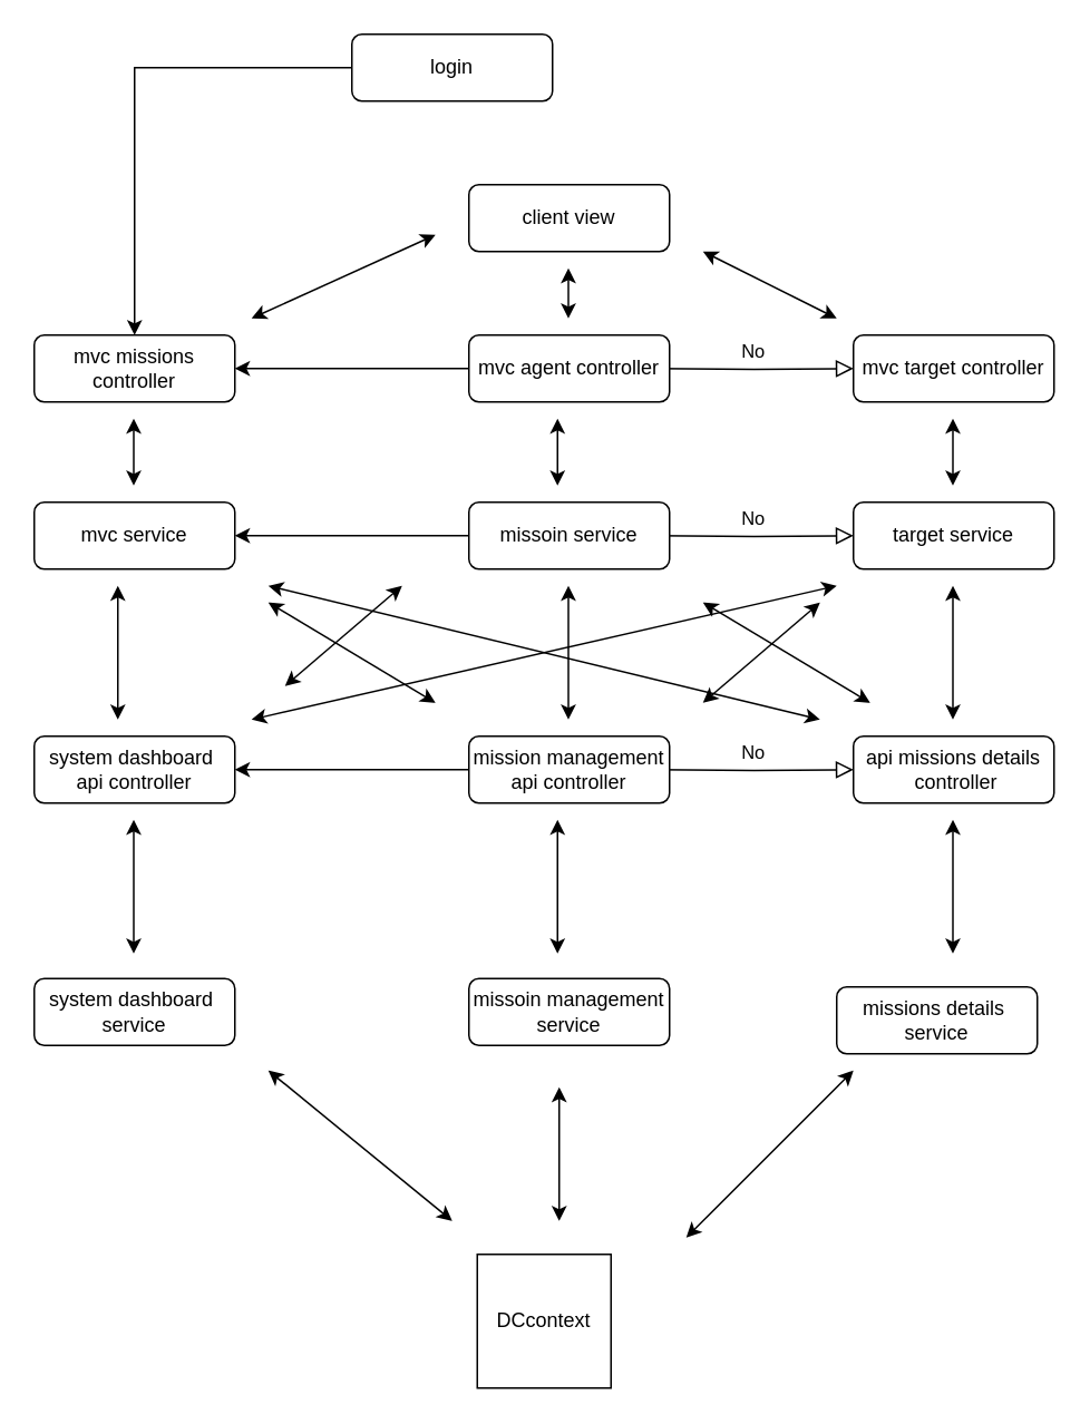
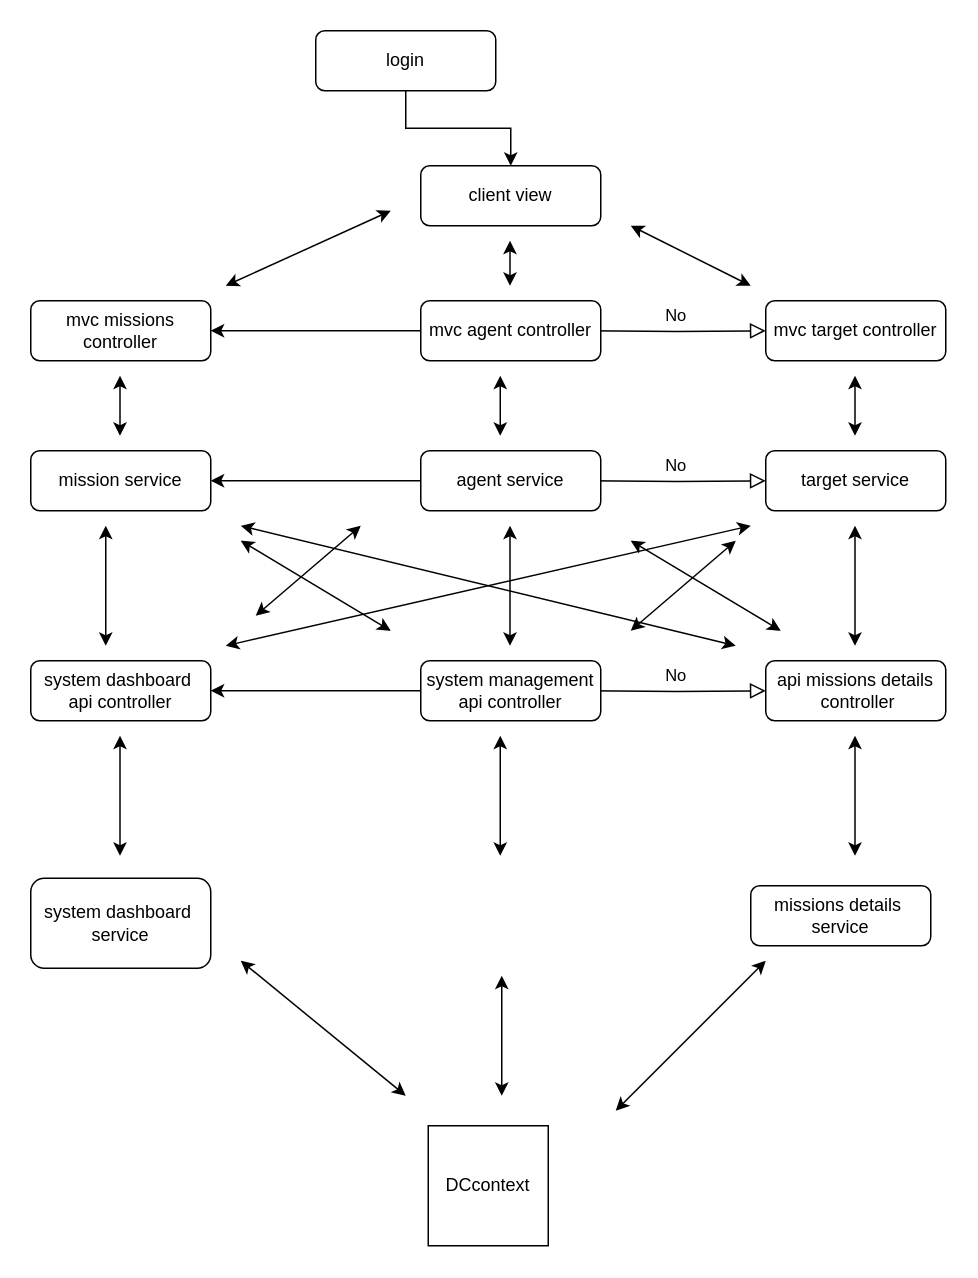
- <mxCell id="32" value="" style="edgeStyle=orthogonalEdgeStyle;rounded=0;orthogonalLoop=1;jettySize=auto;html=1;" parent="1" source="33" target="6" edge="1"><mxGeometry relative="1" as="geometry" /></mxCell>
+ <mxCell id="32" value="" style="edgeStyle=orthogonalEdgeStyle;rounded=0;orthogonalLoop=1;jettySize=auto;html=1;" parent="1" source="33" target="35" edge="1"><mxGeometry relative="1" as="geometry" /></mxCell>
- <mxCell id="11" value="mvc service" style="rounded=1;whiteSpace=wrap;html=1;fontSize=12;glass=0;strokeWidth=1;shadow=0;" parent="1" vertex="1"><mxGeometry x="20" y="300" width="120" height="40" as="geometry" /></mxCell>
+ <mxCell id="11" value="mission service" style="rounded=1;whiteSpace=wrap;html=1;fontSize=12;glass=0;strokeWidth=1;shadow=0;" parent="1" vertex="1"><mxGeometry x="20" y="300" width="120" height="40" as="geometry" /></mxCell>
- <mxCell id="10" value="missoin service" style="rounded=1;whiteSpace=wrap;html=1;fontSize=12;glass=0;strokeWidth=1;shadow=0;" parent="1" vertex="1"><mxGeometry x="280" y="300" width="120" height="40" as="geometry" /></mxCell>
+ <mxCell id="10" value="agent service" style="rounded=1;whiteSpace=wrap;html=1;fontSize=12;glass=0;strokeWidth=1;shadow=0;" parent="1" vertex="1"><mxGeometry x="280" y="300" width="120" height="40" as="geometry" /></mxCell>
- <mxCell id="15" value="mission management api controller" style="rounded=1;whiteSpace=wrap;html=1;fontSize=12;glass=0;strokeWidth=1;shadow=0;" parent="1" vertex="1"><mxGeometry x="280" y="440" width="120" height="40" as="geometry" /></mxCell>
+ <mxCell id="15" value="system management api controller" style="rounded=1;whiteSpace=wrap;html=1;fontSize=12;glass=0;strokeWidth=1;shadow=0;" parent="1" vertex="1"><mxGeometry x="280" y="440" width="120" height="40" as="geometry" /></mxCell>
- <mxCell id="22" value="system dashboard&amp;nbsp;&lt;div&gt;service&lt;/div&gt;" style="rounded=1;whiteSpace=wrap;html=1;fontSize=12;glass=0;strokeWidth=1;shadow=0;" parent="1" vertex="1"><mxGeometry x="20" y="585" width="120" height="40" as="geometry" /></mxCell>
+ <mxCell id="22" value="system dashboard&amp;nbsp;&lt;div&gt;service&lt;/div&gt;" style="rounded=1;whiteSpace=wrap;html=1;fontSize=12;glass=0;strokeWidth=1;shadow=0;" parent="1" vertex="1"><mxGeometry x="20" y="585" width="120" height="60" as="geometry" /></mxCell>
- <mxCell id="23" value="missoin management service" style="rounded=1;whiteSpace=wrap;html=1;fontSize=12;glass=0;strokeWidth=1;shadow=0;" parent="1" vertex="1"><mxGeometry x="280" y="585" width="120" height="40" as="geometry" /></mxCell>
